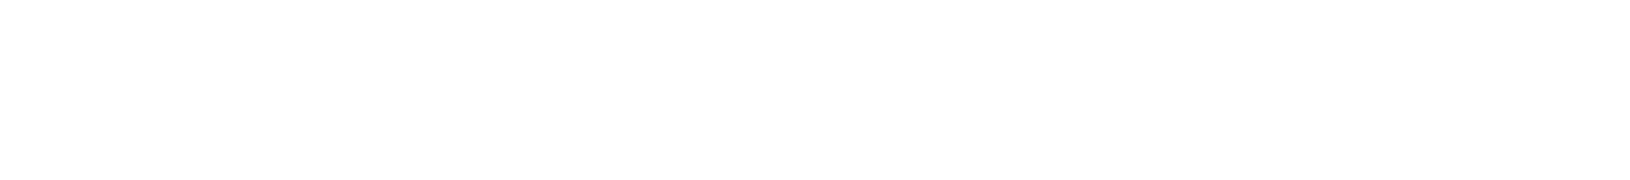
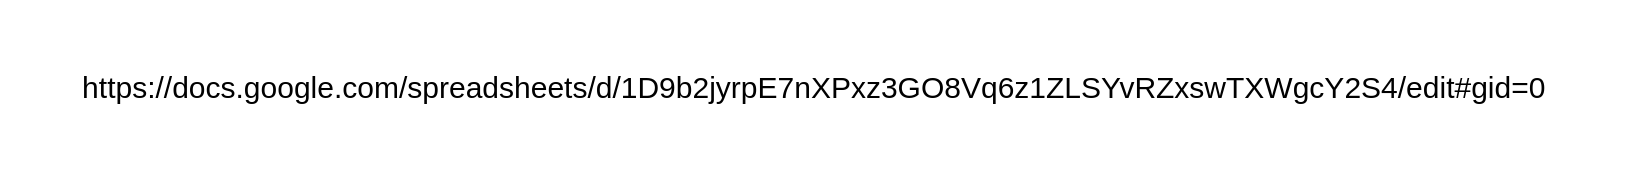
+ <mxCell id="2" value="https://docs.google.com/spreadsheets/d/1D9b2jyrpE7nXPxz3GO8Vq6z1ZLSYvRZxswTXWgcY2S4/edit#gid=0" style="text;html=1;align=center;verticalAlign=middle;resizable=0;points=[];autosize=1;strokeColor=none;fillColor=none;" parent="1" vertex="1"><mxGeometry y="20" width="610" height="30" as="geometry" x="20" /></mxCell>
